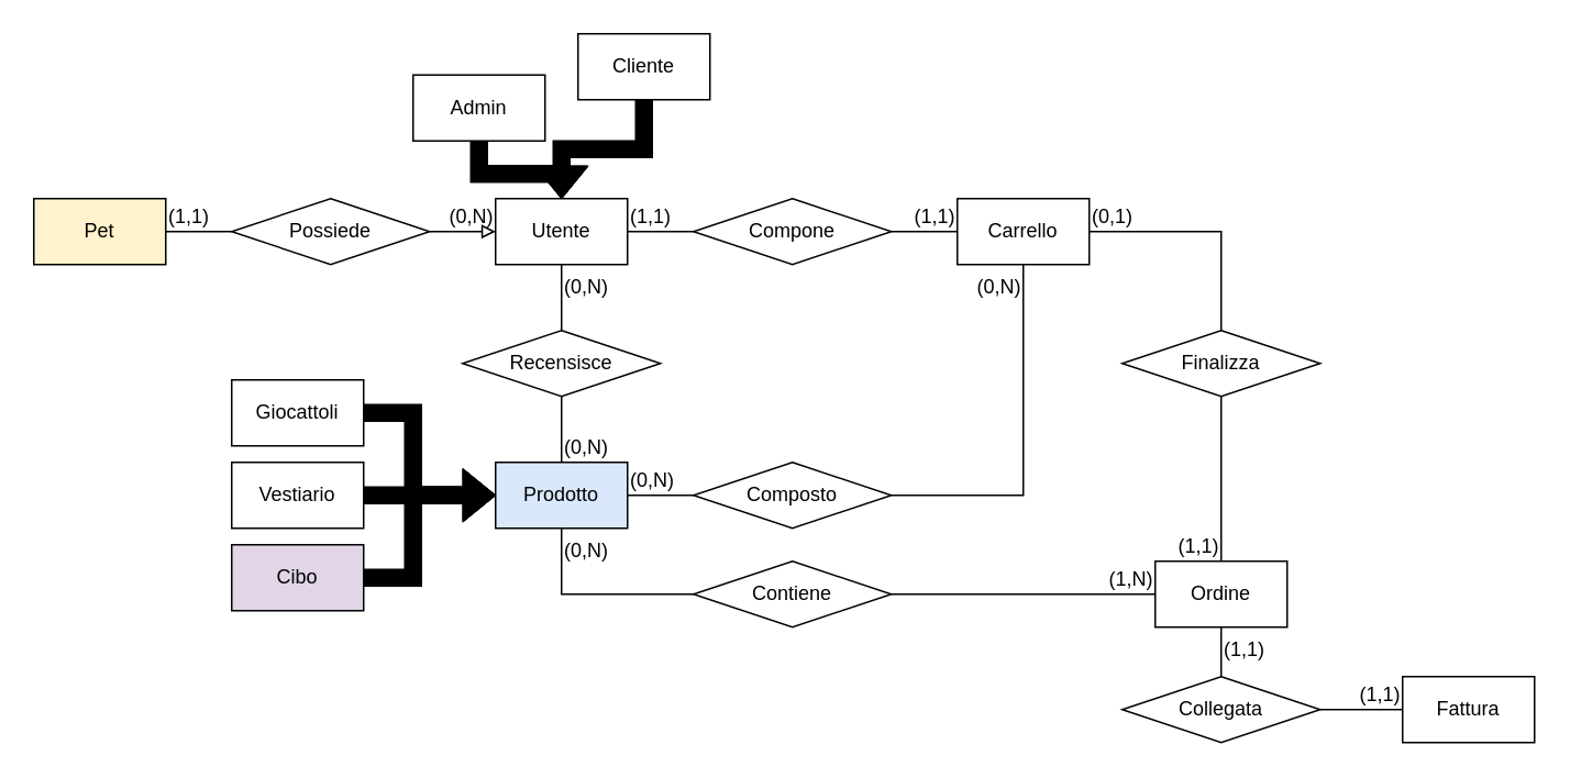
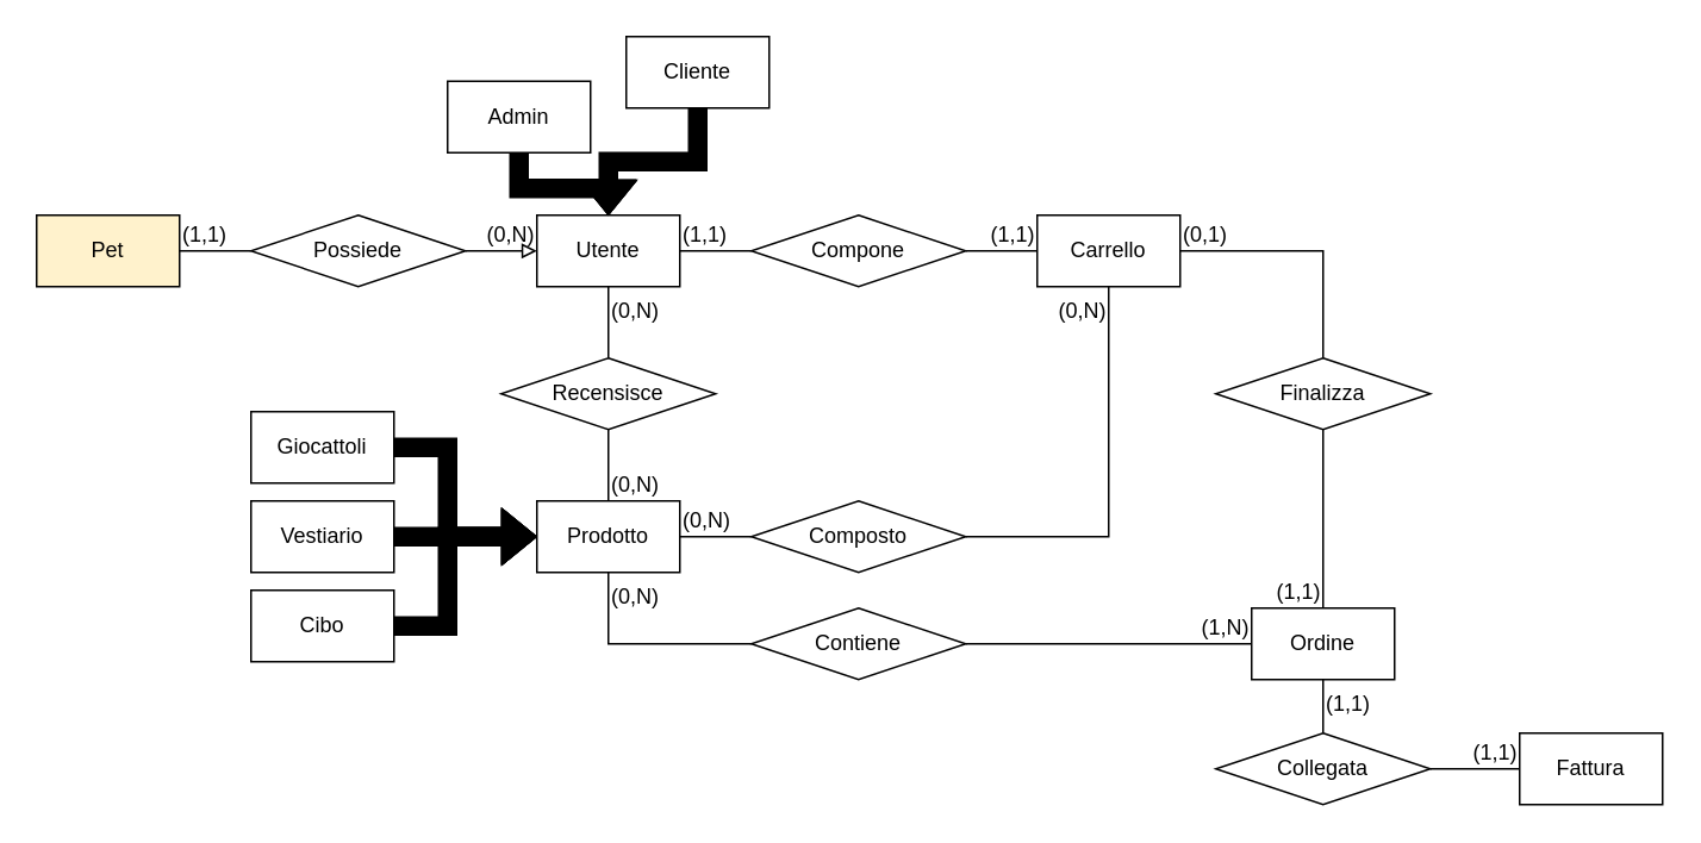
- <mxCell id="20" value="Prodotto" style="whiteSpace=wrap;html=1;align=center;fillColor=#dae8fc;" vertex="1" parent="1"><mxGeometry x="300" y="280" width="80" height="40" as="geometry" /></mxCell>
+ <mxCell id="20" value="Prodotto" style="whiteSpace=wrap;html=1;align=center;" vertex="1" parent="1"><mxGeometry x="300" y="280" width="80" height="40" as="geometry" /></mxCell>
- <mxCell id="24" value="Cibo" style="whiteSpace=wrap;html=1;align=center;direction=east;fillColor=#e1d5e7;" vertex="1" parent="1"><mxGeometry y="330" width="80" height="40" as="geometry" x="140" /></mxCell>
+ <mxCell id="24" value="Cibo" style="whiteSpace=wrap;html=1;align=center;direction=east;" vertex="1" parent="1"><mxGeometry y="330" width="80" height="40" as="geometry" x="140" /></mxCell>
